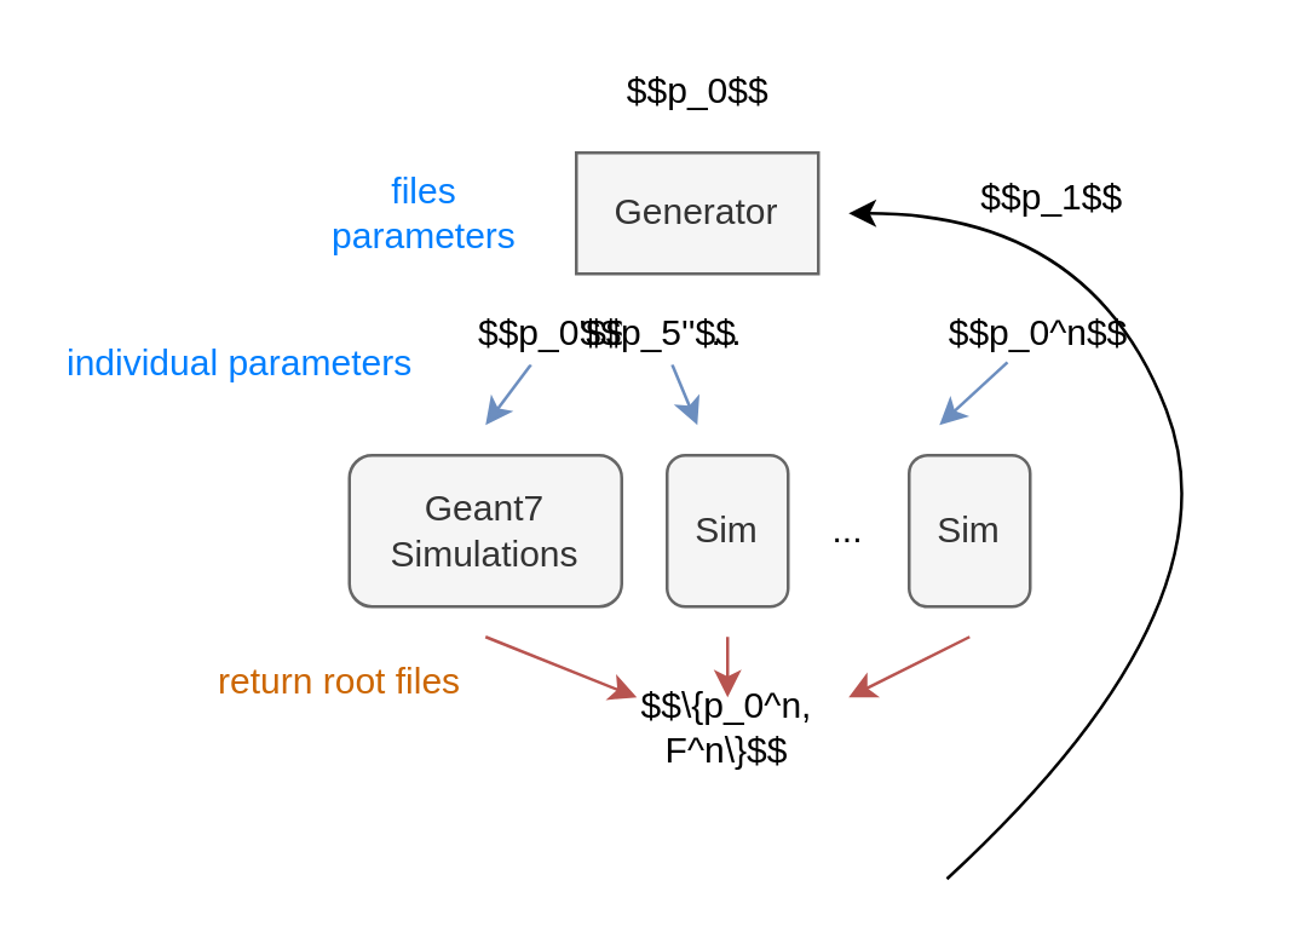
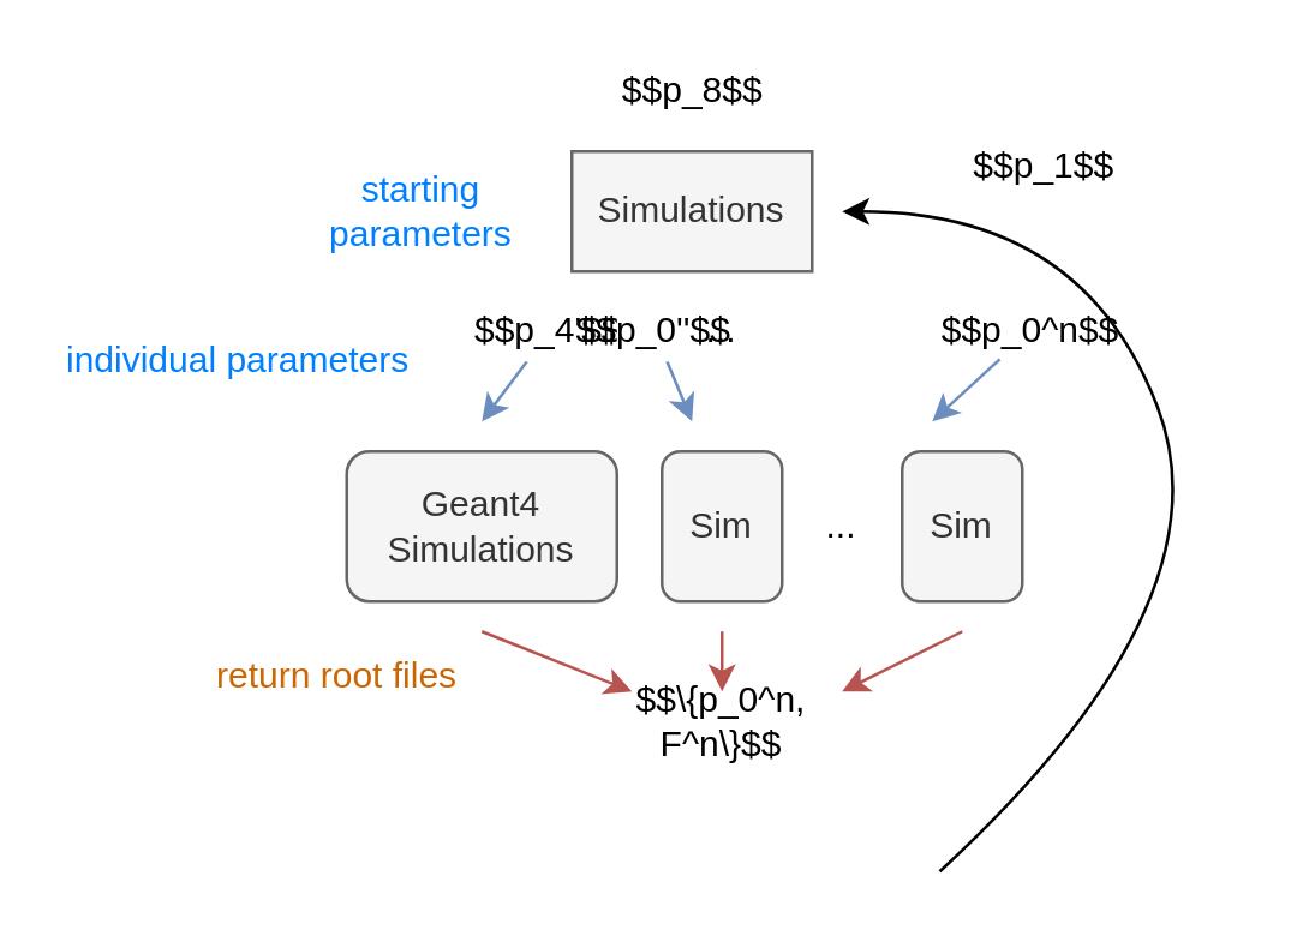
- <mxCell id="21" value="$$p_0$$" style="rounded=1;whiteSpace=wrap;html=1;strokeColor=none;" vertex="1" parent="1"><mxGeometry x="212.5" y="20" width="35" height="20" as="geometry" /></mxCell>
+ <mxCell id="21" value="$$p_8$$" style="rounded=1;whiteSpace=wrap;html=1;strokeColor=none;" vertex="1" parent="1"><mxGeometry x="212.5" y="20" width="35" height="20" as="geometry" /></mxCell>
- <mxCell id="23" value="$$p_1$$" style="rounded=1;whiteSpace=wrap;html=1;strokeColor=none;" vertex="1" parent="1"><mxGeometry x="330" y="55" width="35" height="20" as="geometry" /></mxCell>
+ <mxCell id="23" value="$$p_1$$" style="rounded=1;whiteSpace=wrap;html=1;strokeColor=none;" vertex="1" parent="1"><mxGeometry x="330" y="45" width="35" height="20" as="geometry" /></mxCell>
- <mxCell id="6" value="files parameters" style="text;html=1;align=center;verticalAlign=middle;whiteSpace=wrap;rounded=0;fontColor=#007FFF;" vertex="1" parent="1"><mxGeometry x="100" y="55" width="80" height="30" as="geometry" /></mxCell>
+ <mxCell id="6" value="starting parameters" style="text;html=1;align=center;verticalAlign=middle;whiteSpace=wrap;rounded=0;fontColor=#007FFF;" vertex="1" parent="1"><mxGeometry x="100" y="55" width="80" height="30" as="geometry" /></mxCell>
- <mxCell id="2" value="Generator" style="rounded=0;whiteSpace=wrap;html=1;fillColor=#f5f5f5;fontColor=#333333;strokeColor=#666666;" vertex="1" parent="1"><mxGeometry x="190" y="50" width="80" height="40" as="geometry" /></mxCell>
+ <mxCell id="2" value="Simulations" style="rounded=0;whiteSpace=wrap;html=1;fillColor=#f5f5f5;fontColor=#333333;strokeColor=#666666;" vertex="1" parent="1"><mxGeometry x="190" y="50" width="80" height="40" as="geometry" /></mxCell>
- <mxCell id="17" value="$$p_0'$$" style="rounded=1;whiteSpace=wrap;html=1;strokeColor=none;" vertex="1" parent="1"><mxGeometry x="165" y="100" width="35" height="20" as="geometry" /></mxCell>
+ <mxCell id="17" value="$$p_4'$$" style="rounded=1;whiteSpace=wrap;html=1;strokeColor=none;" vertex="1" parent="1"><mxGeometry x="165" y="100" width="35" height="20" as="geometry" /></mxCell>
- <mxCell id="18" value="$$p_5''$$" style="rounded=1;whiteSpace=wrap;html=1;strokeColor=none;" vertex="1" parent="1"><mxGeometry x="205" y="100" width="25" height="20" as="geometry" /></mxCell>
+ <mxCell id="18" value="$$p_0''$$" style="rounded=1;whiteSpace=wrap;html=1;strokeColor=none;" vertex="1" parent="1"><mxGeometry x="205" y="100" width="25" height="20" as="geometry" /></mxCell>
- <mxCell id="3" value="Geant7 Simulations" style="rounded=1;whiteSpace=wrap;html=1;fillColor=#f5f5f5;strokeColor=#666666;fontColor=#333333;" vertex="1" parent="1"><mxGeometry x="115" y="150" width="90" height="50" as="geometry" /></mxCell>
+ <mxCell id="3" value="Geant4 Simulations" style="rounded=1;whiteSpace=wrap;html=1;fillColor=#f5f5f5;strokeColor=#666666;fontColor=#333333;" vertex="1" parent="1"><mxGeometry x="115" y="150" width="90" height="50" as="geometry" /></mxCell>
